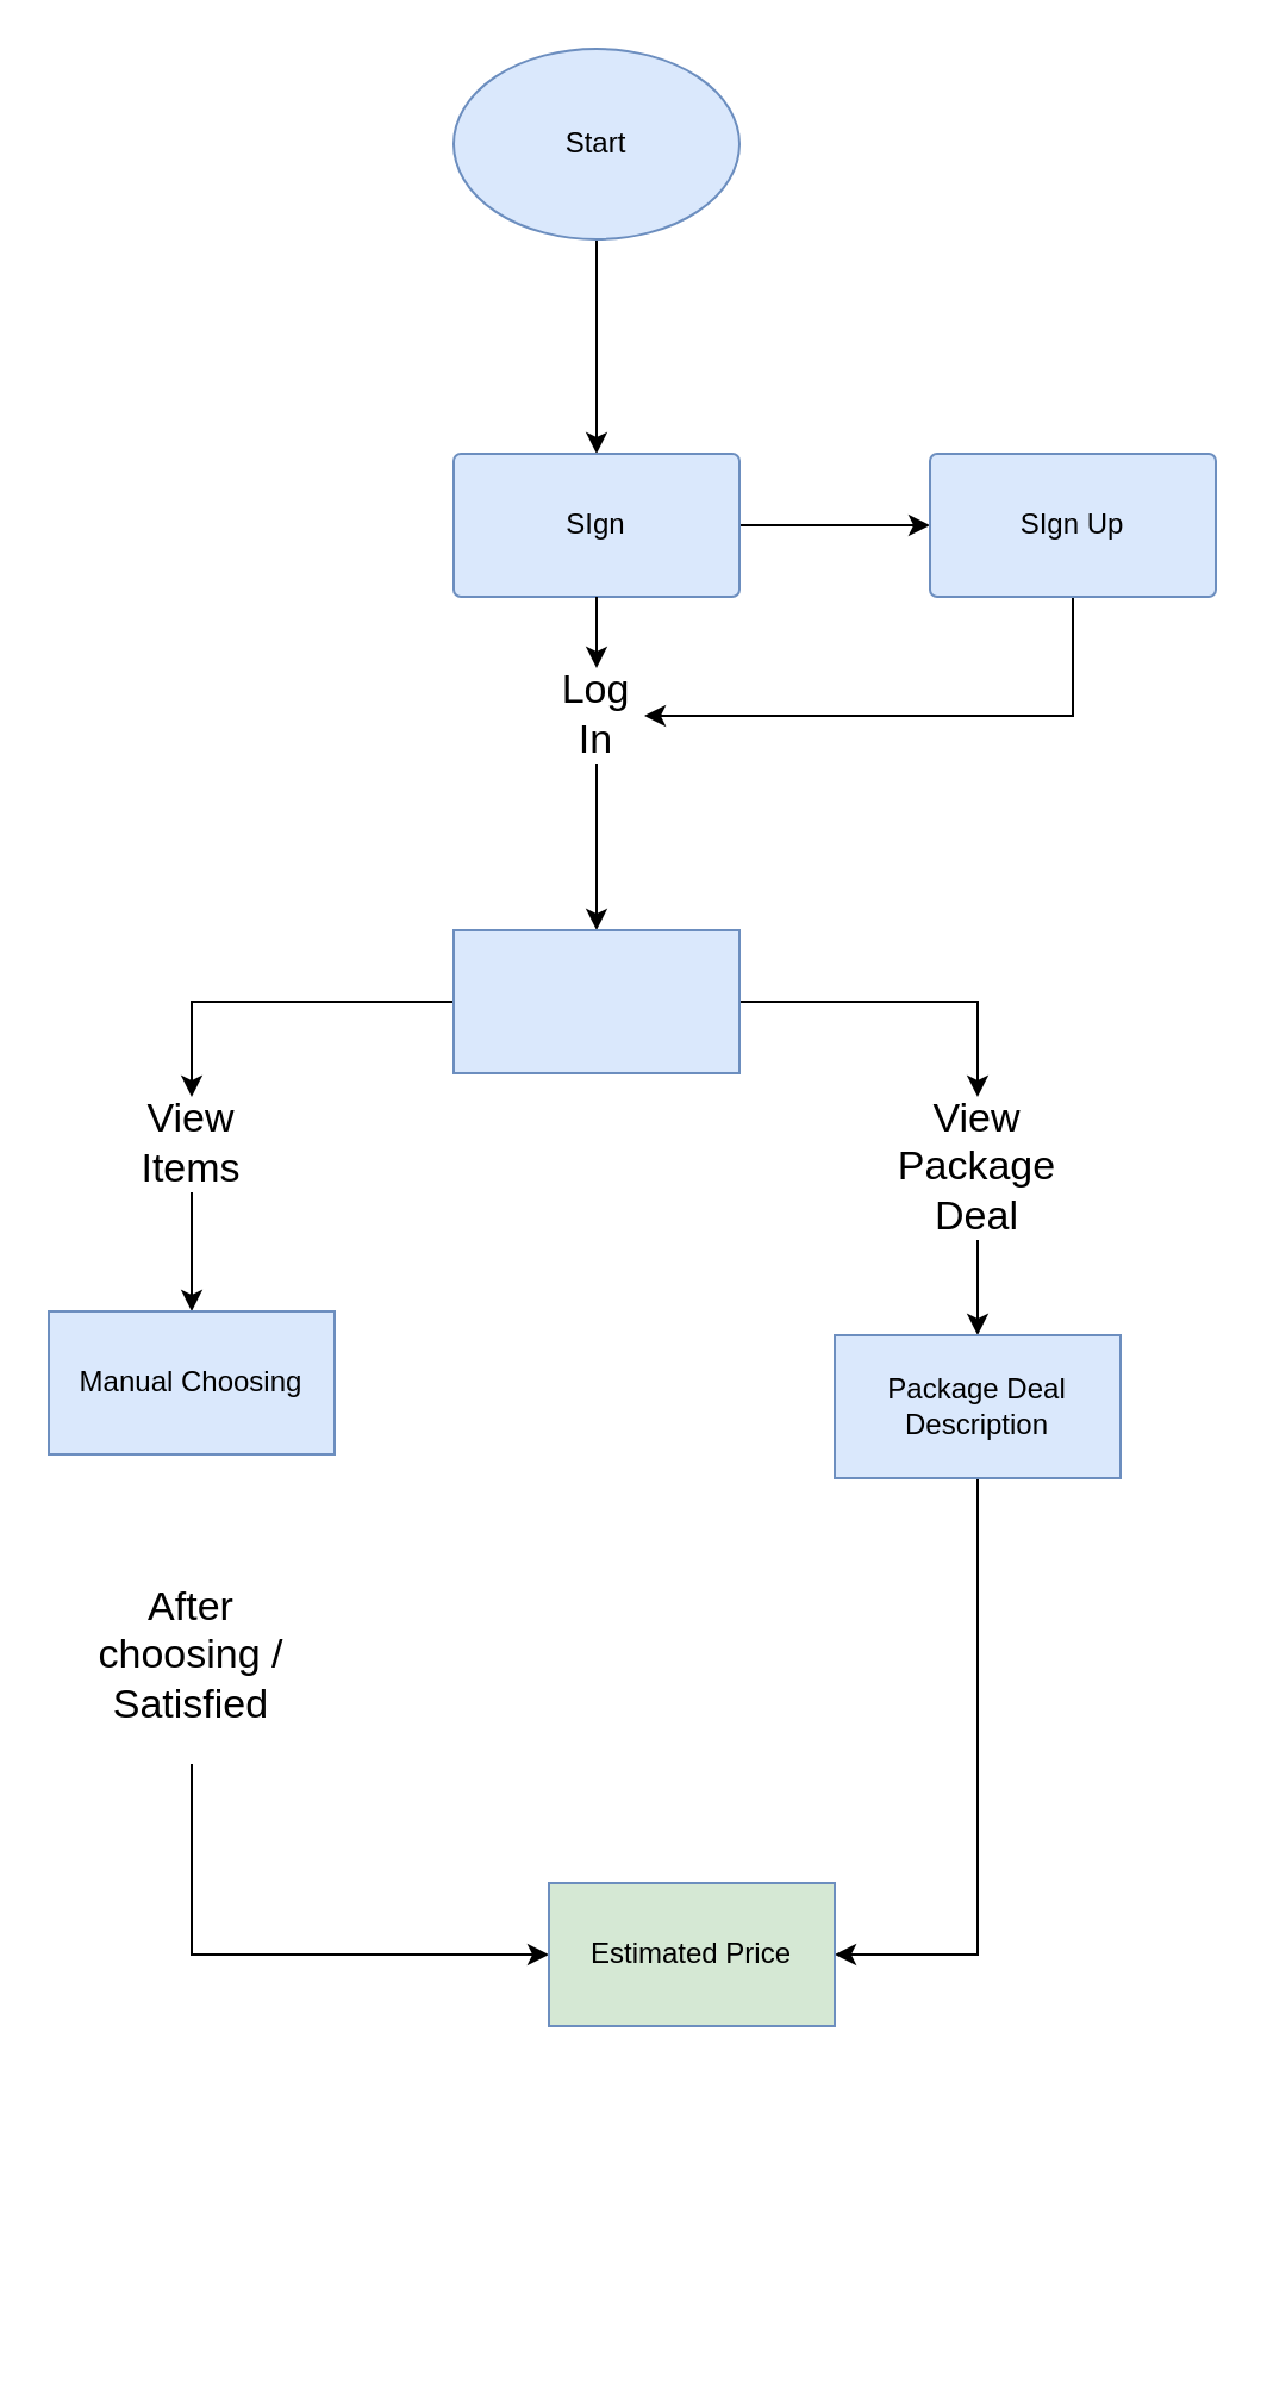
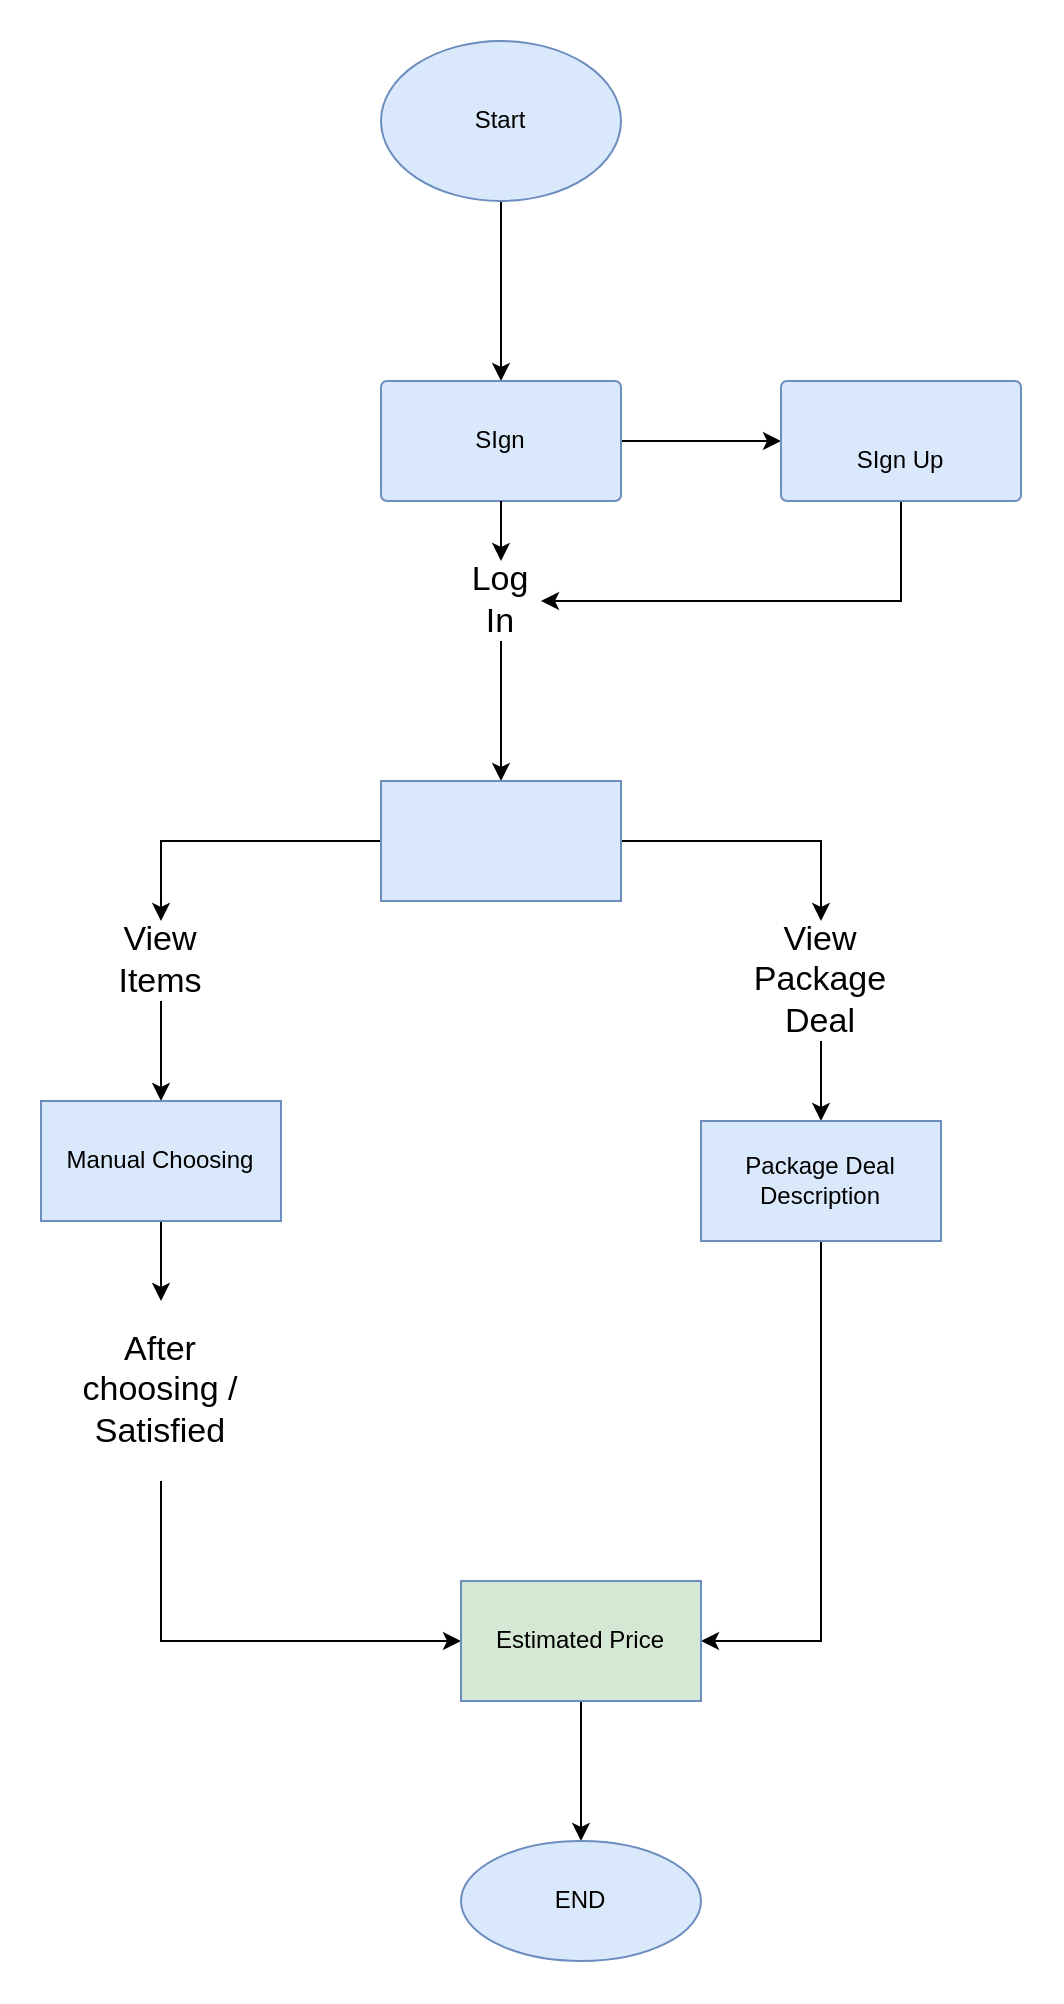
- <mxCell id="16" value="SIgn Up" style="text;html=1;strokeColor=none;fillColor=none;align=center;verticalAlign=middle;whiteSpace=wrap;rounded=0;" vertex="1" parent="1"><mxGeometry x="410" y="210" width="80" height="20" as="geometry" /></mxCell>
+ <mxCell id="16" value="SIgn Up" style="text;html=1;strokeColor=none;fillColor=none;align=center;verticalAlign=middle;whiteSpace=wrap;rounded=0;" vertex="1" parent="1"><mxGeometry x="410" y="220" width="80" height="20" as="geometry" /></mxCell>
+ <mxCell id="19" value="" style="edgeStyle=orthogonalEdgeStyle;rounded=0;orthogonalLoop=1;jettySize=auto;html=1;" edge="1" parent="1" source="20" target="26"><mxGeometry relative="1" as="geometry" /></mxCell>
+ <mxCell id="27" value="" style="edgeStyle=orthogonalEdgeStyle;rounded=0;orthogonalLoop=1;jettySize=auto;html=1;" edge="1" parent="1" source="28" target="29"><mxGeometry relative="1" as="geometry" /></mxCell>
+ <mxCell id="29" value="END" style="ellipse;whiteSpace=wrap;html=1;strokeColor=#6c8ebf;fillColor=#dae8fc;" vertex="1" parent="1"><mxGeometry x="230" y="920" width="120" height="60" as="geometry" /></mxCell>
